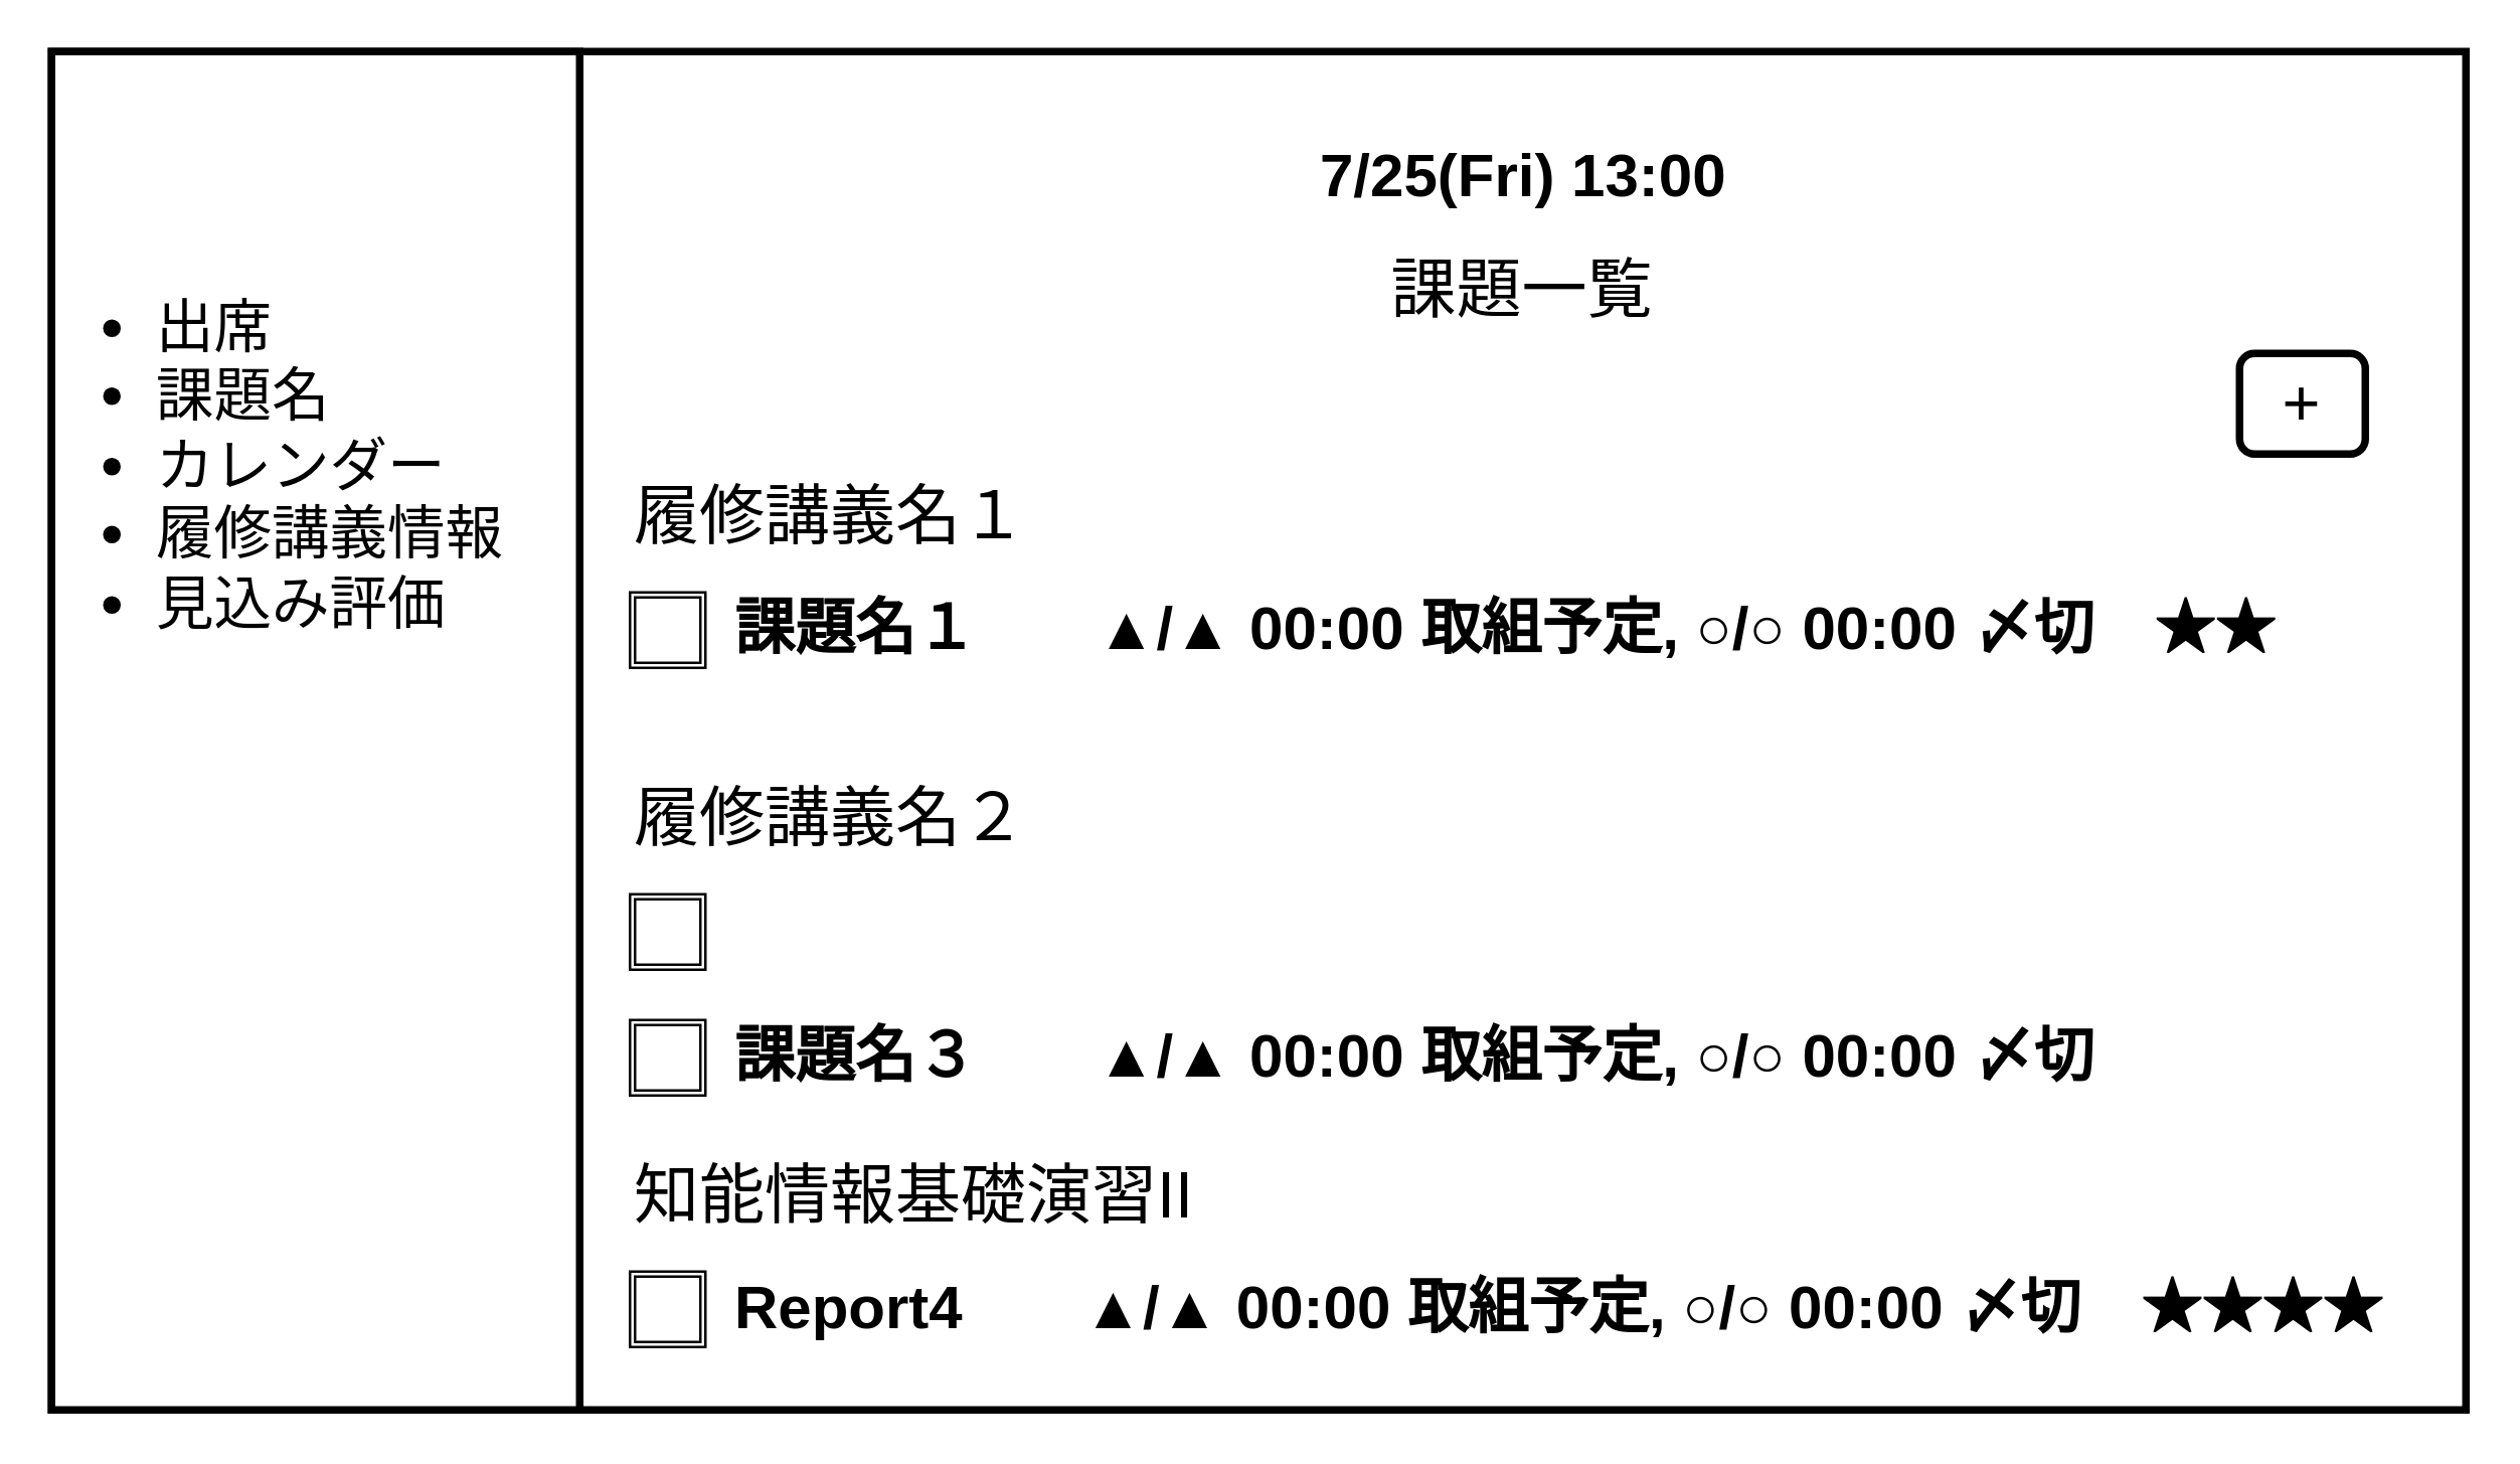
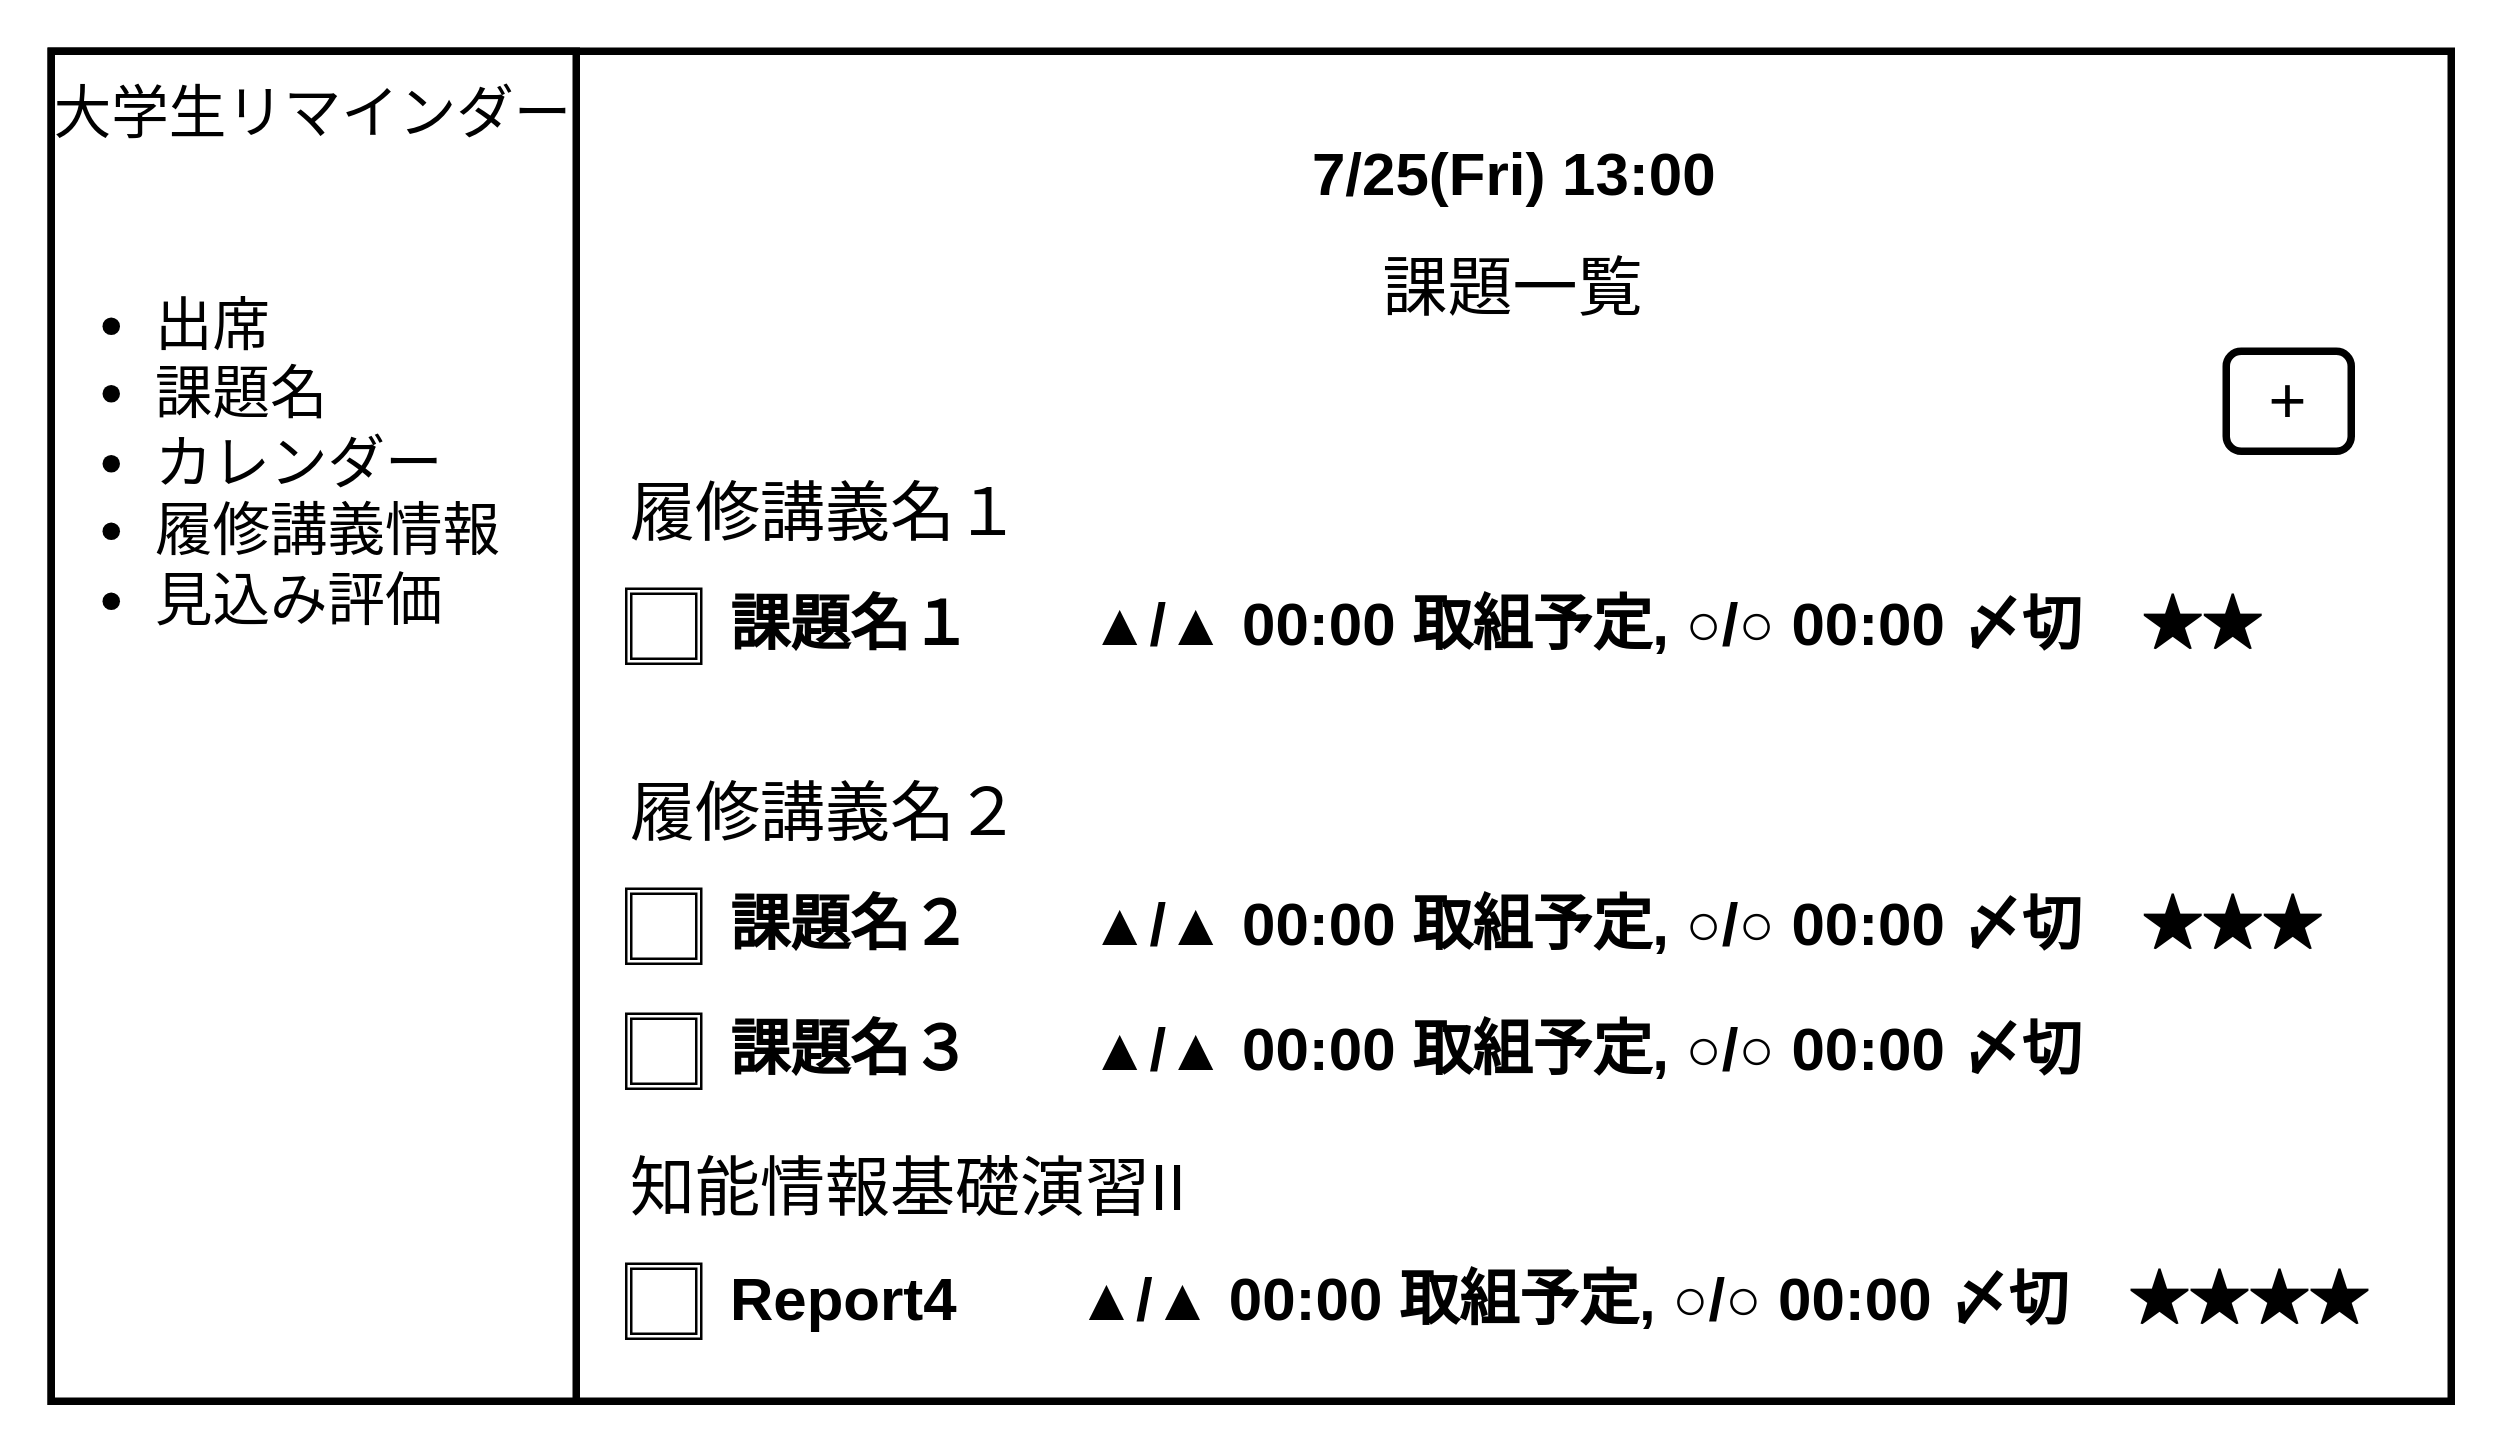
+ <mxCell id="4" value="大学生リマインダー" style="text;html=1;strokeColor=none;fillColor=none;align=center;verticalAlign=middle;whiteSpace=wrap;rounded=0;fontColor=#000000;fontSize=23;" parent="1" vertex="1"><mxGeometry x="20" y="30" width="210" height="30" as="geometry" /></mxCell>
+ <mxCell id="15" value="課題名２　　▲/▲&amp;nbsp;00:00 取組予定, ○/○ 00:00 〆切　★★★" style="text;strokeColor=none;fillColor=none;html=1;fontSize=24;fontStyle=1;verticalAlign=middle;align=left;fontColor=#000000;" vertex="1" parent="1"><mxGeometry x="290" y="350" width="690" height="40" as="geometry" /></mxCell>
